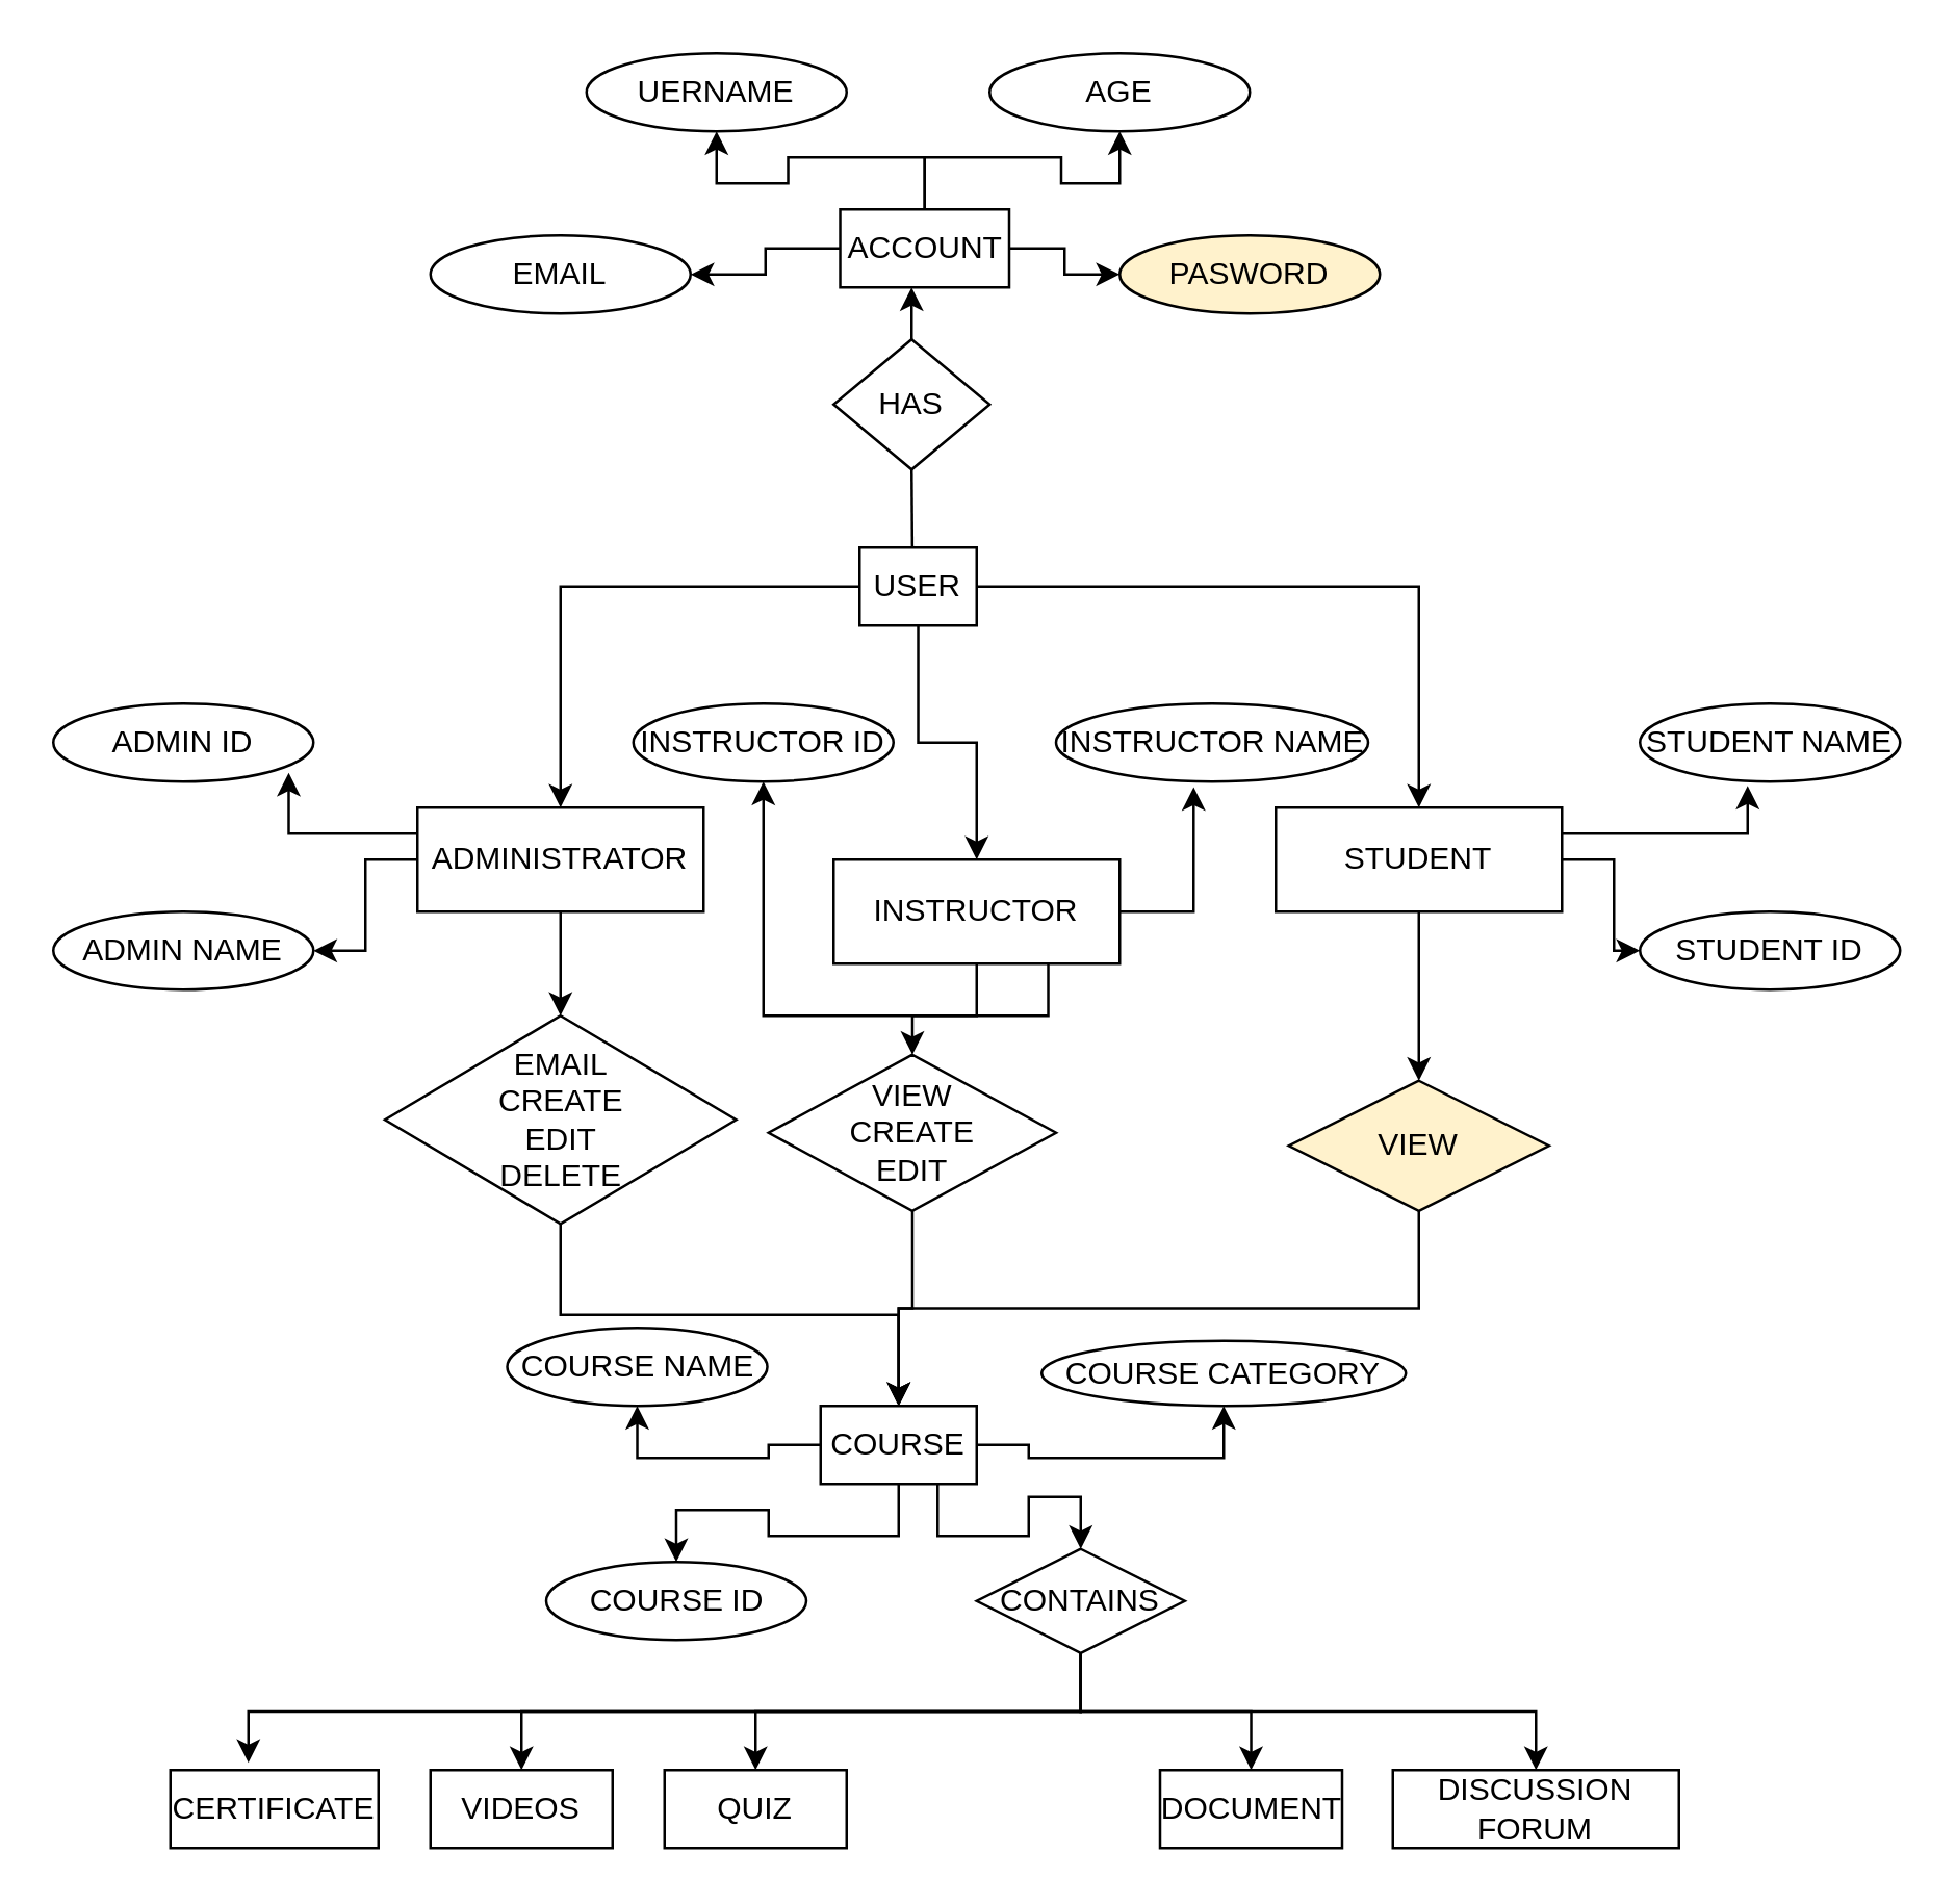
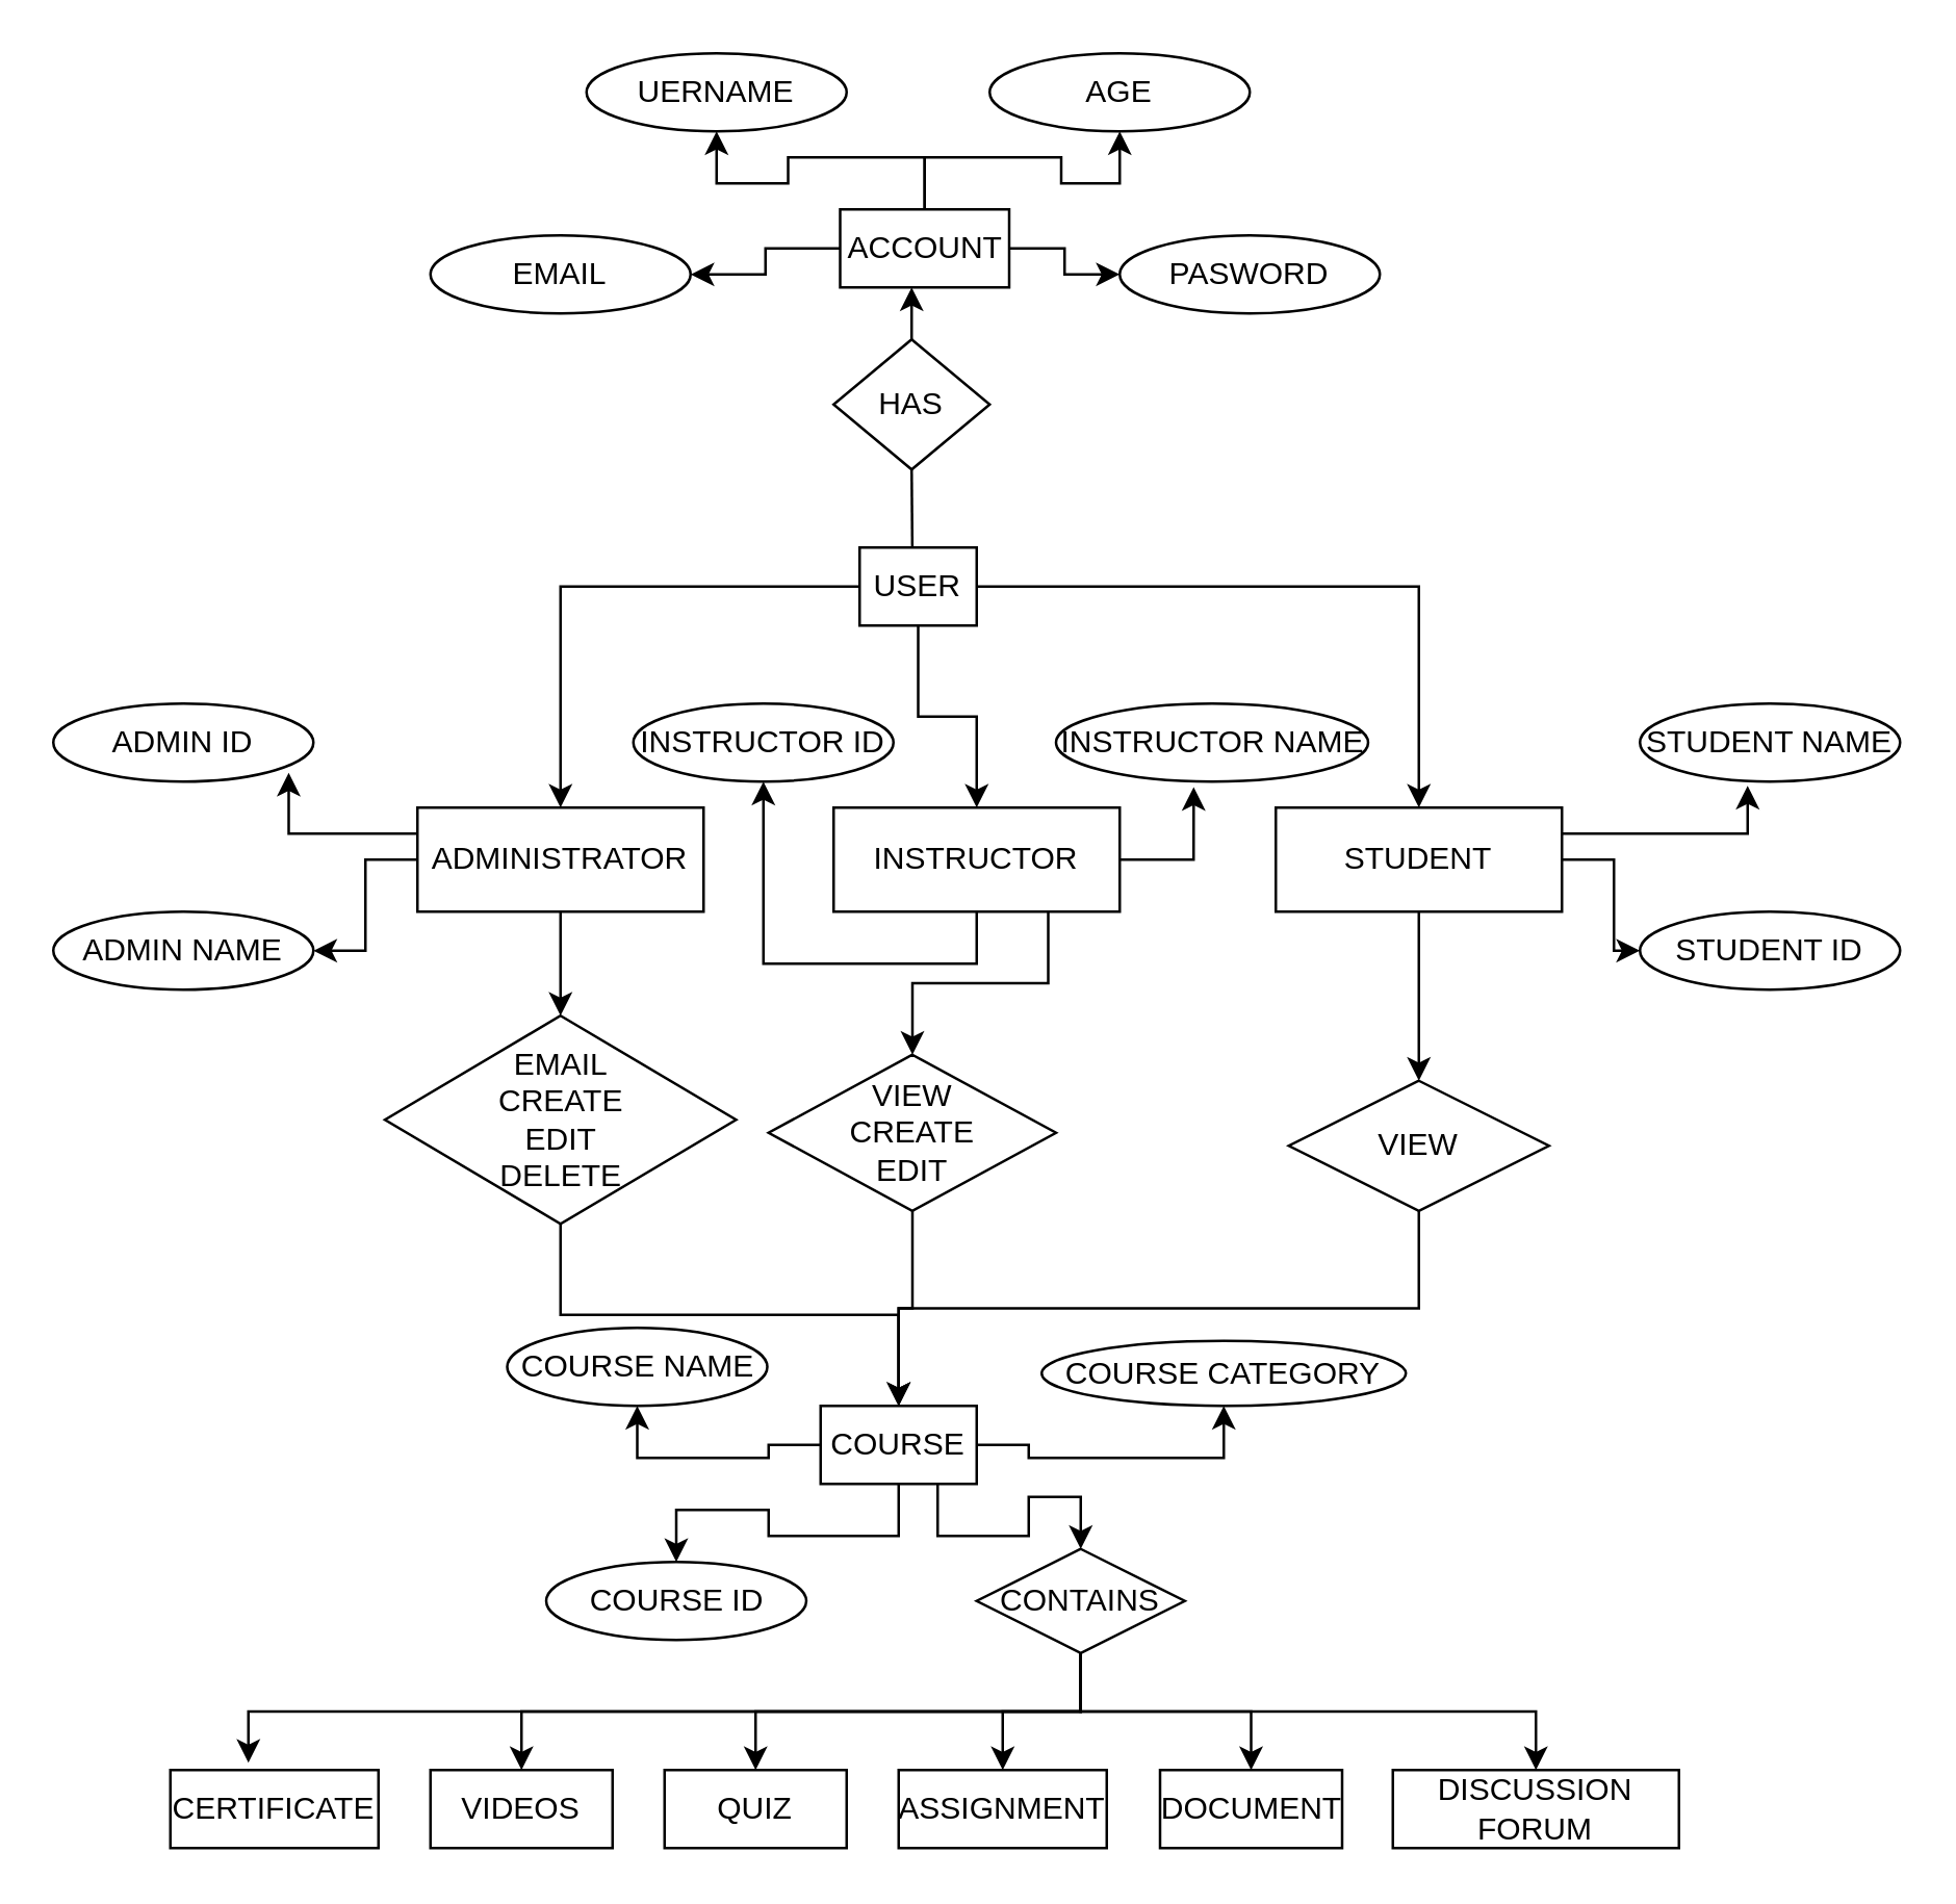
- <mxCell id="31" value="PASWORD" style="ellipse;whiteSpace=wrap;html=1;fillColor=#fff2cc;" vertex="1" parent="1"><mxGeometry x="430" y="90" width="100" height="30" as="geometry" /></mxCell>
+ <mxCell id="31" value="PASWORD" style="ellipse;whiteSpace=wrap;html=1;" vertex="1" parent="1"><mxGeometry x="430" y="90" width="100" height="30" as="geometry" /></mxCell>
- <mxCell id="13" value="INSTRUCTOR" style="rounded=0;whiteSpace=wrap;html=1;" vertex="1" parent="1"><mxGeometry x="320" y="330" width="110" height="40" as="geometry" /></mxCell>
+ <mxCell id="13" value="INSTRUCTOR" style="rounded=0;whiteSpace=wrap;html=1;" vertex="1" parent="1"><mxGeometry x="320" y="310" width="110" height="40" as="geometry" /></mxCell>
- <mxCell id="56" value="VIEW" style="rhombus;whiteSpace=wrap;html=1;fillColor=#fff2cc;" vertex="1" parent="1"><mxGeometry x="495" y="415" width="100" height="50" as="geometry" /></mxCell>
+ <mxCell id="56" value="VIEW" style="rhombus;whiteSpace=wrap;html=1;" vertex="1" parent="1"><mxGeometry x="495" y="415" width="100" height="50" as="geometry" /></mxCell>
+ <mxCell id="60" style="edgeStyle=orthogonalEdgeStyle;rounded=0;orthogonalLoop=1;jettySize=auto;html=1;exitX=0.5;exitY=1;exitDx=0;exitDy=0;entryX=0.5;entryY=0;entryDx=0;entryDy=0;" edge="1" parent="1" source="63" target="43"><mxGeometry relative="1" as="geometry" /></mxCell>
+ <mxCell id="43" value="ASSIGNMENT" style="rounded=0;whiteSpace=wrap;html=1;" vertex="1" parent="1"><mxGeometry x="345" y="680" width="80" height="30" as="geometry" /></mxCell>
